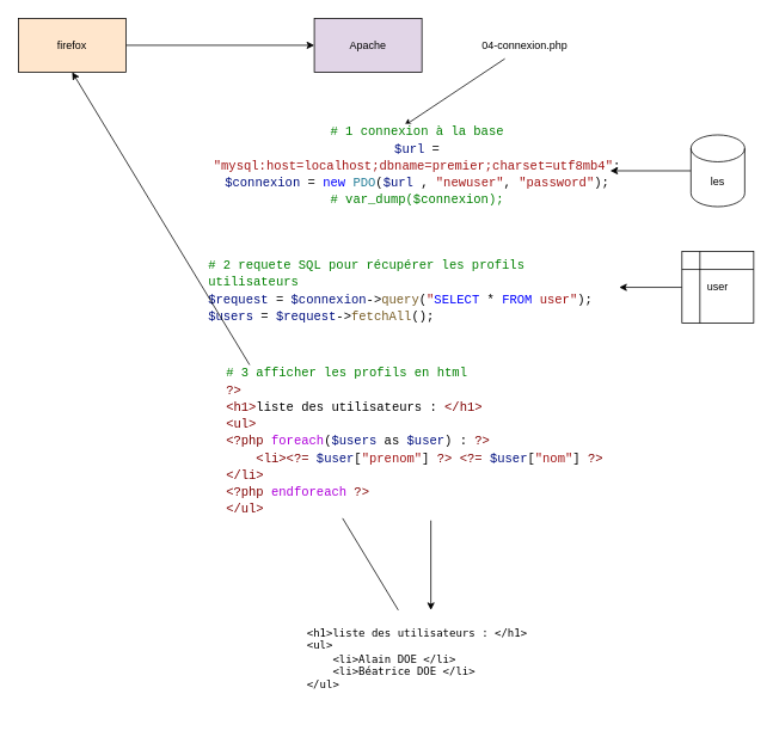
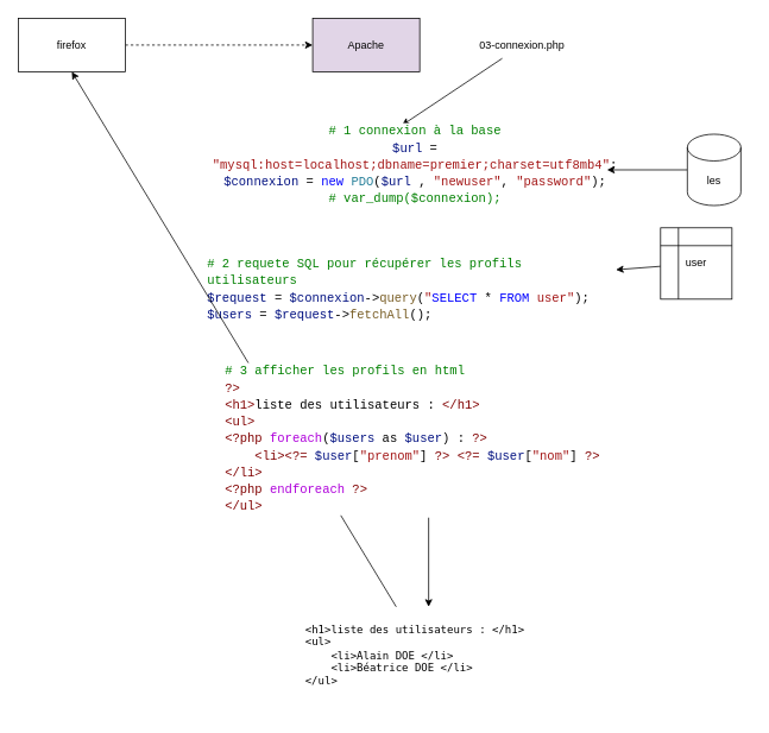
- <mxCell id="3" value="firefox" style="rounded=0;whiteSpace=wrap;html=1;fillColor=#ffe6cc;" vertex="1" parent="1"><mxGeometry x="20" y="20" width="120" height="60" as="geometry" /></mxCell>
+ <mxCell id="3" value="firefox" style="rounded=0;whiteSpace=wrap;html=1;" vertex="1" parent="1"><mxGeometry x="20" y="20" width="120" height="60" as="geometry" /></mxCell>
- <mxCell id="2" style="edgeStyle=none;html=1;entryX=0;entryY=0.5;entryDx=0;entryDy=0;" edge="1" parent="1" source="3" target="4"><mxGeometry relative="1" as="geometry" /></mxCell>
+ <mxCell id="2" style="edgeStyle=none;html=1;entryX=0;entryY=0.5;entryDx=0;entryDy=0;dashed=1;" edge="1" parent="1" source="3" target="4"><mxGeometry relative="1" as="geometry" /></mxCell>
- <mxCell id="6" value="04-connexion.php" style="text;html=1;strokeColor=none;fillColor=none;align=center;verticalAlign=middle;whiteSpace=wrap;rounded=0;" vertex="1" parent="1"><mxGeometry x="520" y="35" width="130" height="30" as="geometry" /></mxCell>
+ <mxCell id="6" value="03-connexion.php" style="text;html=1;strokeColor=none;fillColor=none;align=center;verticalAlign=middle;whiteSpace=wrap;rounded=0;" vertex="1" parent="1"><mxGeometry x="520" y="35" width="130" height="30" as="geometry" /></mxCell>
- <mxCell id="11" value="user" style="shape=internalStorage;whiteSpace=wrap;html=1;backgroundOutline=1;" vertex="1" parent="1"><mxGeometry x="760" y="280" width="80" height="80" as="geometry" /></mxCell>
+ <mxCell id="11" value="user" style="shape=internalStorage;whiteSpace=wrap;html=1;backgroundOutline=1;" vertex="1" parent="1"><mxGeometry x="740" y="255" width="80" height="80" as="geometry" /></mxCell>
